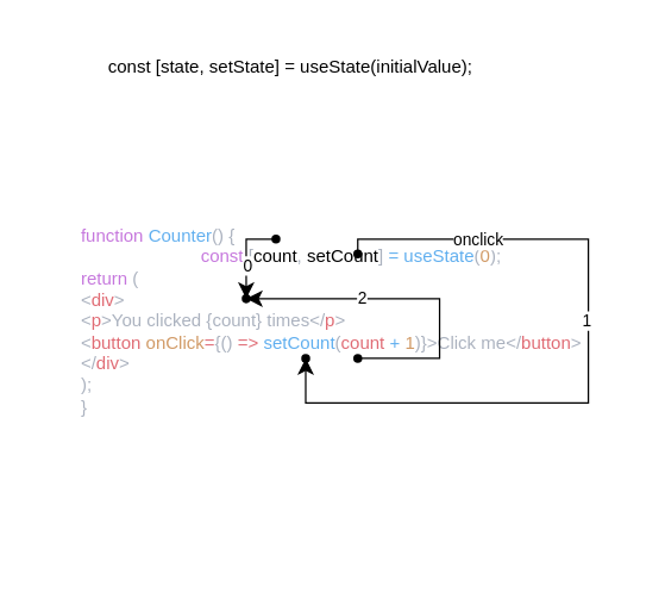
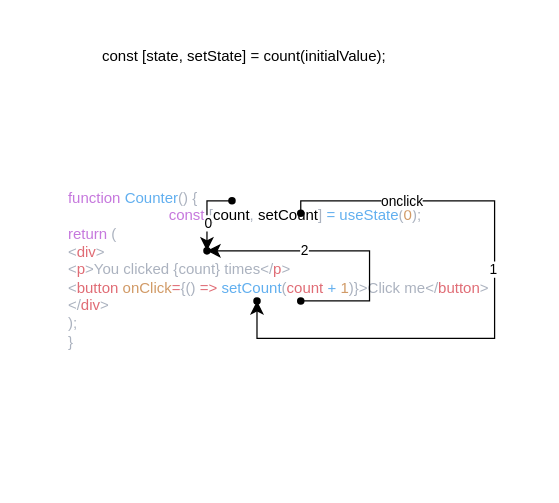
- <mxCell id="2" value="const [state, setState] = useState(initialValue);" style="text;html=1;align=center;verticalAlign=middle;whiteSpace=wrap;rounded=0;" vertex="1" parent="1"><mxGeometry x="55" y="20" width="280" height="50" as="geometry" /></mxCell>
+ <mxCell id="2" value="const [state, setState] = count(initialValue);" style="text;html=1;align=center;verticalAlign=middle;whiteSpace=wrap;rounded=0;" vertex="1" parent="1"><mxGeometry x="55" y="20" width="280" height="50" as="geometry" /></mxCell>
